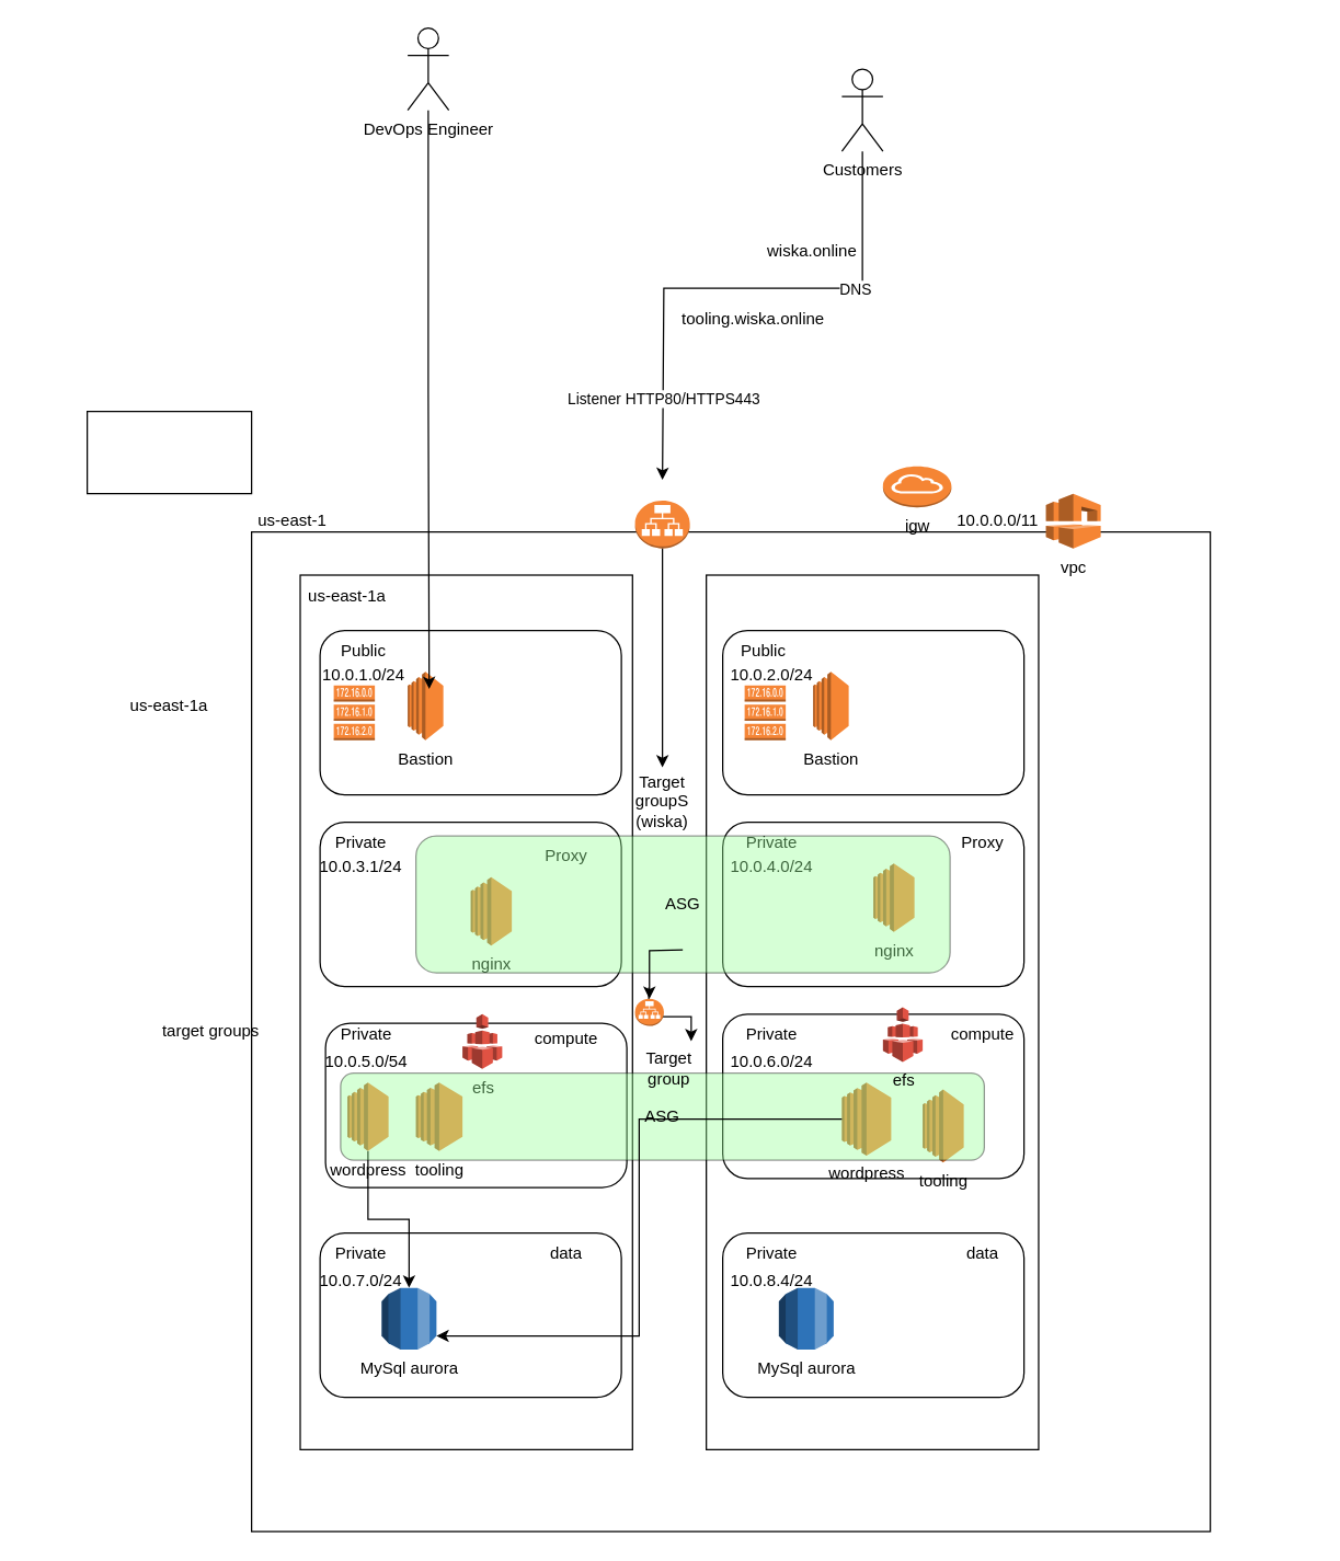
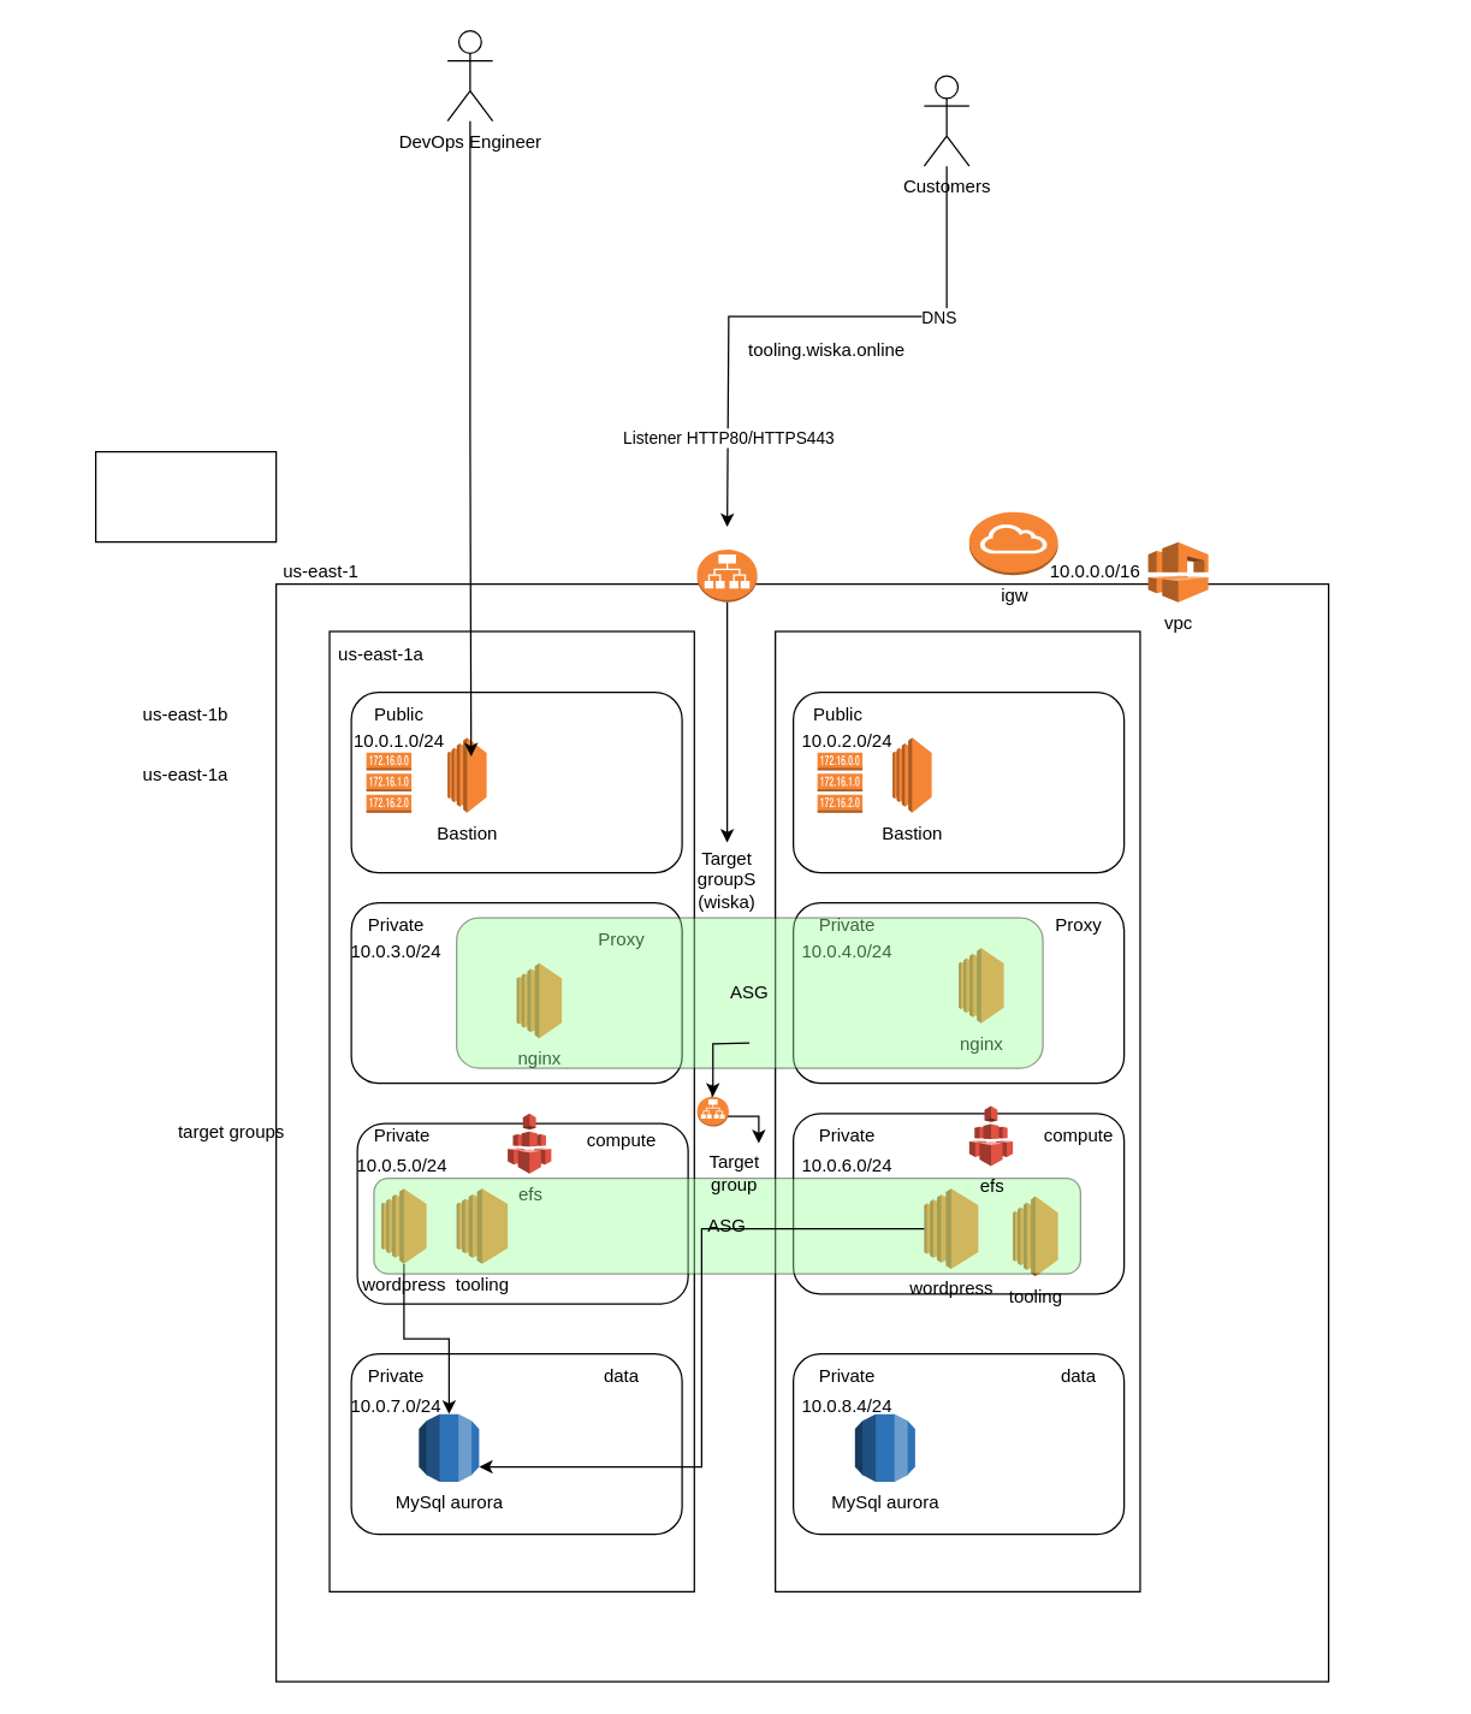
- <mxCell id="63" value="wiska.online" style="text;html=1;align=center;verticalAlign=middle;resizable=0;points=[];autosize=1;strokeColor=none;fillColor=none;" parent="1" vertex="1"><mxGeometry x="547" y="168" width="90" height="30" as="geometry" /></mxCell>
- <mxCell id="18" value="igw&lt;div&gt;&lt;br&gt;&lt;/div&gt;" style="outlineConnect=0;dashed=0;verticalLabelPosition=bottom;verticalAlign=top;align=center;html=1;shape=mxgraph.aws3.internet_gateway;fillColor=#F58534;gradientColor=none;" parent="1" vertex="1"><mxGeometry x="644" y="340" width="50" height="30" as="geometry" /></mxCell>
+ <mxCell id="18" value="igw&lt;div&gt;&lt;br&gt;&lt;/div&gt;" style="outlineConnect=0;dashed=0;verticalLabelPosition=bottom;verticalAlign=top;align=center;html=1;shape=mxgraph.aws3.internet_gateway;fillColor=#F58534;gradientColor=none;" parent="1" vertex="1"><mxGeometry x="644" width="59" height="42" as="geometry" y="340" /></mxCell>
- <mxCell id="24" value="10.0.0.0/11" style="text;html=1;align=center;verticalAlign=middle;whiteSpace=wrap;rounded=0;" parent="1" vertex="1"><mxGeometry x="703" y="370" width="50" height="20" as="geometry" /></mxCell>
+ <mxCell id="24" value="10.0.0.0/16" style="text;html=1;align=center;verticalAlign=middle;whiteSpace=wrap;rounded=0;" parent="1" vertex="1"><mxGeometry x="703" y="370" width="50" height="20" as="geometry" /></mxCell>
+ <mxCell id="11" value="us-east-1b" style="text;html=1;align=center;verticalAlign=middle;whiteSpace=wrap;rounded=0;" parent="1" vertex="1"><mxGeometry x="93" y="460" width="60" height="30" as="geometry" /></mxCell>
- <mxCell id="35" value="10.0.3.1/24" style="text;html=1;align=center;verticalAlign=middle;whiteSpace=wrap;rounded=0;" parent="1" vertex="1"><mxGeometry x="233" y="617.53" width="60" height="30" as="geometry" /></mxCell>
+ <mxCell id="35" value="10.0.3.0/24" style="text;html=1;align=center;verticalAlign=middle;whiteSpace=wrap;rounded=0;" parent="1" vertex="1"><mxGeometry x="233" y="617.53" width="60" height="30" as="geometry" /></mxCell>
- <mxCell id="38" value="10.0.5.0/54" style="text;html=1;align=center;verticalAlign=middle;whiteSpace=wrap;rounded=0;" parent="1" vertex="1"><mxGeometry x="237" y="760" width="60" height="30" as="geometry" /></mxCell>
+ <mxCell id="38" value="10.0.5.0/24" style="text;html=1;align=center;verticalAlign=middle;whiteSpace=wrap;rounded=0;" parent="1" vertex="1"><mxGeometry x="237" y="760" width="60" height="30" as="geometry" /></mxCell>
